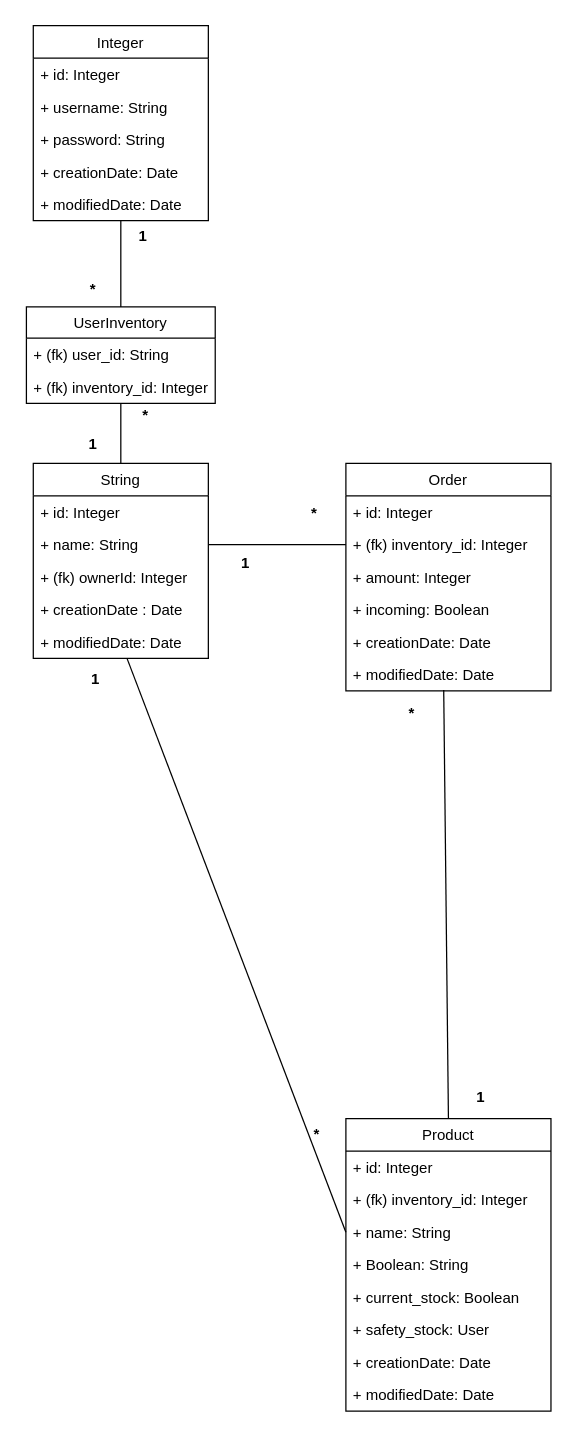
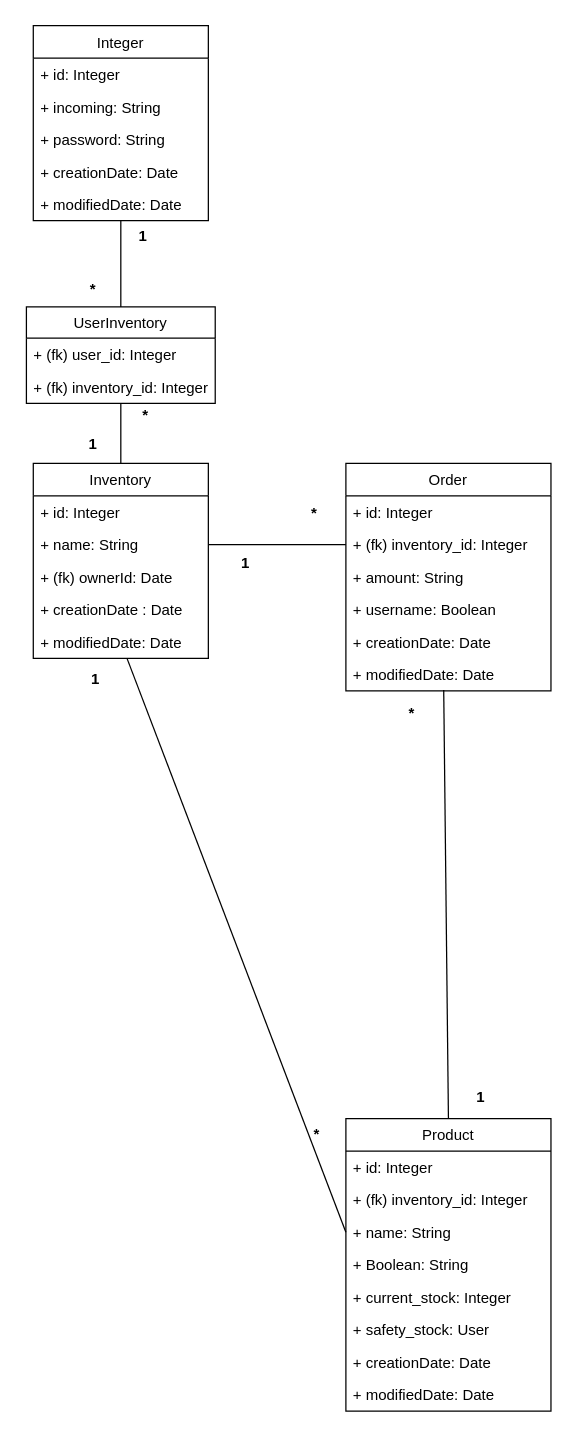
- <mxCell id="5" value="+ username: String" style="text;strokeColor=none;fillColor=none;align=left;verticalAlign=top;spacingLeft=4;spacingRight=4;overflow=hidden;rotatable=0;points=[[0,0.5],[1,0.5]];portConstraint=eastwest;" parent="3" vertex="1"><mxGeometry y="52" width="140" height="26" as="geometry" /></mxCell>
+ <mxCell id="5" value="+ incoming: String" style="text;strokeColor=none;fillColor=none;align=left;verticalAlign=top;spacingLeft=4;spacingRight=4;overflow=hidden;rotatable=0;points=[[0,0.5],[1,0.5]];portConstraint=eastwest;" parent="3" vertex="1"><mxGeometry y="52" width="140" height="26" as="geometry" /></mxCell>
- <mxCell id="33" value="+ (fk) user_id: String" style="text;strokeColor=none;fillColor=none;align=left;verticalAlign=top;spacingLeft=4;spacingRight=4;overflow=hidden;rotatable=0;points=[[0,0.5],[1,0.5]];portConstraint=eastwest;" parent="32" vertex="1"><mxGeometry y="25" width="151" height="26" as="geometry" /></mxCell>
+ <mxCell id="33" value="+ (fk) user_id: Integer" style="text;strokeColor=none;fillColor=none;align=left;verticalAlign=top;spacingLeft=4;spacingRight=4;overflow=hidden;rotatable=0;points=[[0,0.5],[1,0.5]];portConstraint=eastwest;" parent="32" vertex="1"><mxGeometry y="25" width="151" height="26" as="geometry" /></mxCell>
- <mxCell id="16" value="String" style="swimlane;fontStyle=0;childLayout=stackLayout;horizontal=1;startSize=26;fillColor=none;horizontalStack=0;resizeParent=1;resizeParentMax=0;resizeLast=0;collapsible=1;marginBottom=0;" parent="1" vertex="1"><mxGeometry x="26" y="370" width="140" height="156" as="geometry" /></mxCell>
+ <mxCell id="16" value="Inventory" style="swimlane;fontStyle=0;childLayout=stackLayout;horizontal=1;startSize=26;fillColor=none;horizontalStack=0;resizeParent=1;resizeParentMax=0;resizeLast=0;collapsible=1;marginBottom=0;" parent="1" vertex="1"><mxGeometry x="26" y="370" width="140" height="156" as="geometry" /></mxCell>
- <mxCell id="19" value="+ (fk) ownerId: Integer" style="text;strokeColor=none;fillColor=none;align=left;verticalAlign=top;spacingLeft=4;spacingRight=4;overflow=hidden;rotatable=0;points=[[0,0.5],[1,0.5]];portConstraint=eastwest;" parent="16" vertex="1"><mxGeometry y="78" width="140" height="26" as="geometry" /></mxCell>
+ <mxCell id="19" value="+ (fk) ownerId: Date" style="text;strokeColor=none;fillColor=none;align=left;verticalAlign=top;spacingLeft=4;spacingRight=4;overflow=hidden;rotatable=0;points=[[0,0.5],[1,0.5]];portConstraint=eastwest;" parent="16" vertex="1"><mxGeometry y="78" width="140" height="26" as="geometry" /></mxCell>
- <mxCell id="12" value="+ amount: Integer" style="text;strokeColor=none;fillColor=none;align=left;verticalAlign=top;spacingLeft=4;spacingRight=4;overflow=hidden;rotatable=0;points=[[0,0.5],[1,0.5]];portConstraint=eastwest;" parent="9" vertex="1"><mxGeometry y="78" width="164" height="26" as="geometry" /></mxCell>
+ <mxCell id="12" value="+ amount: String" style="text;strokeColor=none;fillColor=none;align=left;verticalAlign=top;spacingLeft=4;spacingRight=4;overflow=hidden;rotatable=0;points=[[0,0.5],[1,0.5]];portConstraint=eastwest;" parent="9" vertex="1"><mxGeometry y="78" width="164" height="26" as="geometry" /></mxCell>
- <mxCell id="13" value="+ incoming: Boolean" style="text;strokeColor=none;fillColor=none;align=left;verticalAlign=top;spacingLeft=4;spacingRight=4;overflow=hidden;rotatable=0;points=[[0,0.5],[1,0.5]];portConstraint=eastwest;" parent="9" vertex="1"><mxGeometry y="104" width="164" height="26" as="geometry" /></mxCell>
+ <mxCell id="13" value="+ username: Boolean" style="text;strokeColor=none;fillColor=none;align=left;verticalAlign=top;spacingLeft=4;spacingRight=4;overflow=hidden;rotatable=0;points=[[0,0.5],[1,0.5]];portConstraint=eastwest;" parent="9" vertex="1"><mxGeometry y="104" width="164" height="26" as="geometry" /></mxCell>
- <mxCell id="44" value="+ current_stock: Boolean " style="text;strokeColor=none;fillColor=none;align=left;verticalAlign=top;spacingLeft=4;spacingRight=4;overflow=hidden;rotatable=0;points=[[0,0.5],[1,0.5]];portConstraint=eastwest;" parent="39" vertex="1"><mxGeometry y="130" width="164" height="26" as="geometry" /></mxCell>
+ <mxCell id="44" value="+ current_stock: Integer " style="text;strokeColor=none;fillColor=none;align=left;verticalAlign=top;spacingLeft=4;spacingRight=4;overflow=hidden;rotatable=0;points=[[0,0.5],[1,0.5]];portConstraint=eastwest;" parent="39" vertex="1"><mxGeometry y="130" width="164" height="26" as="geometry" /></mxCell>
